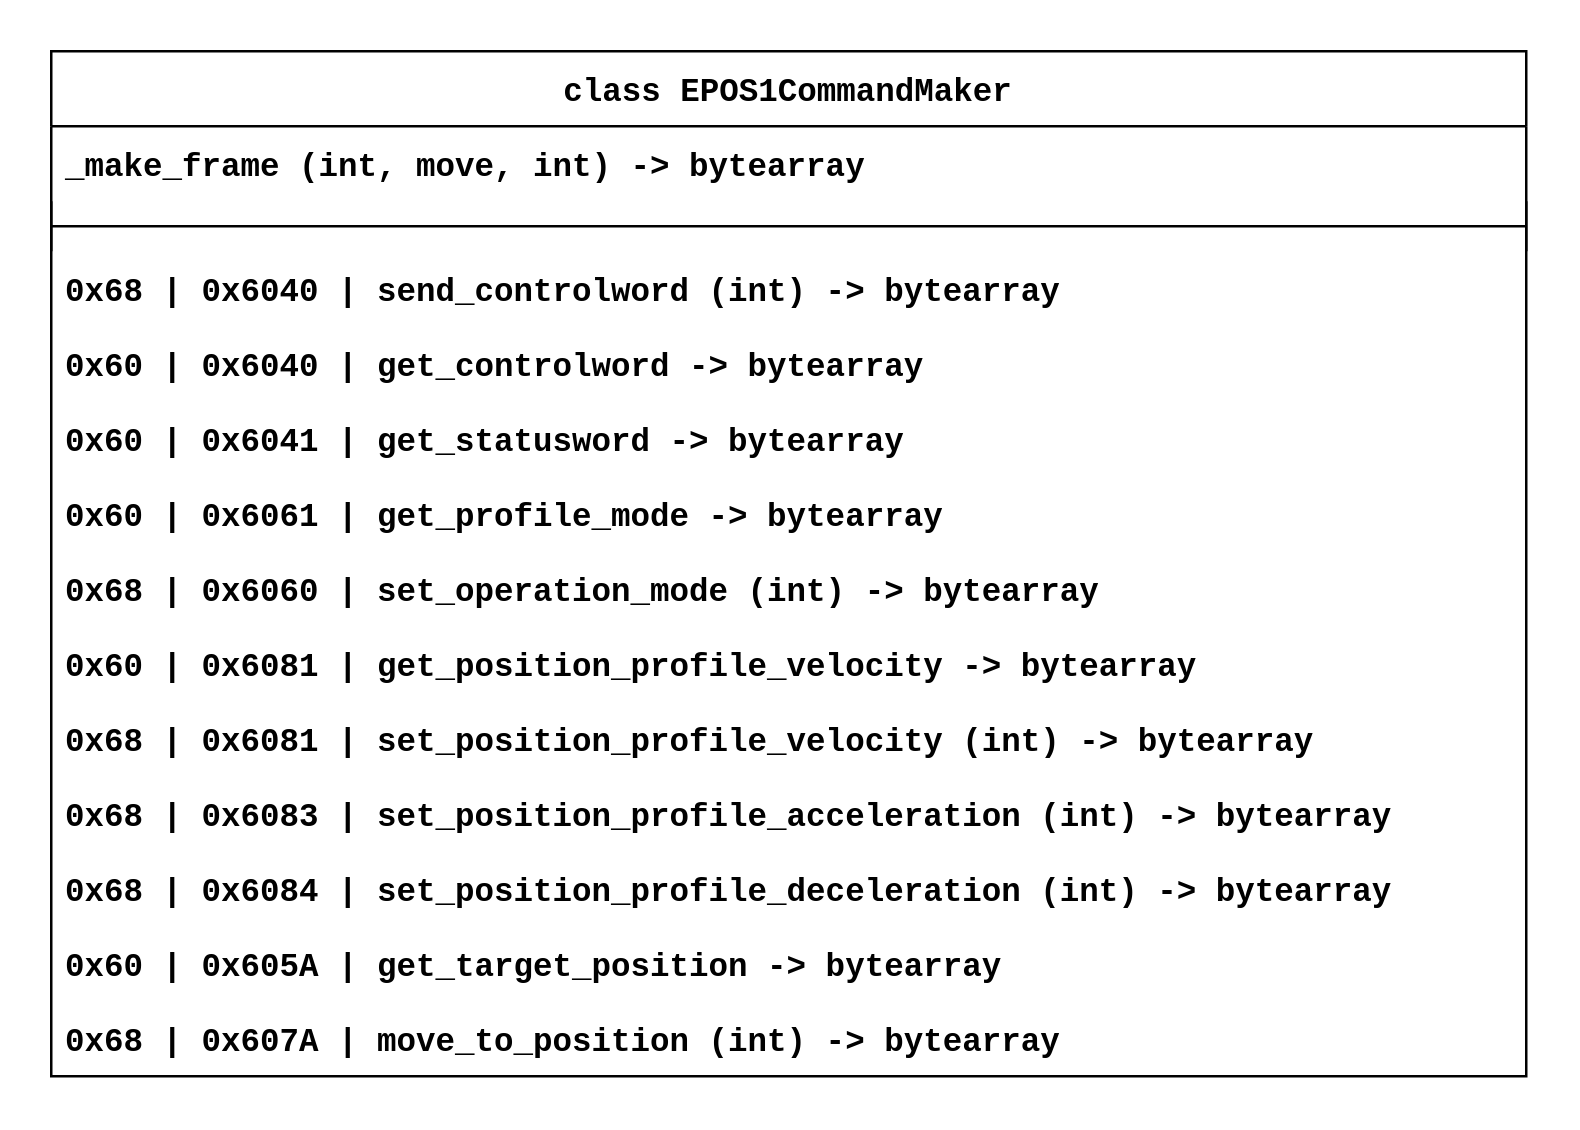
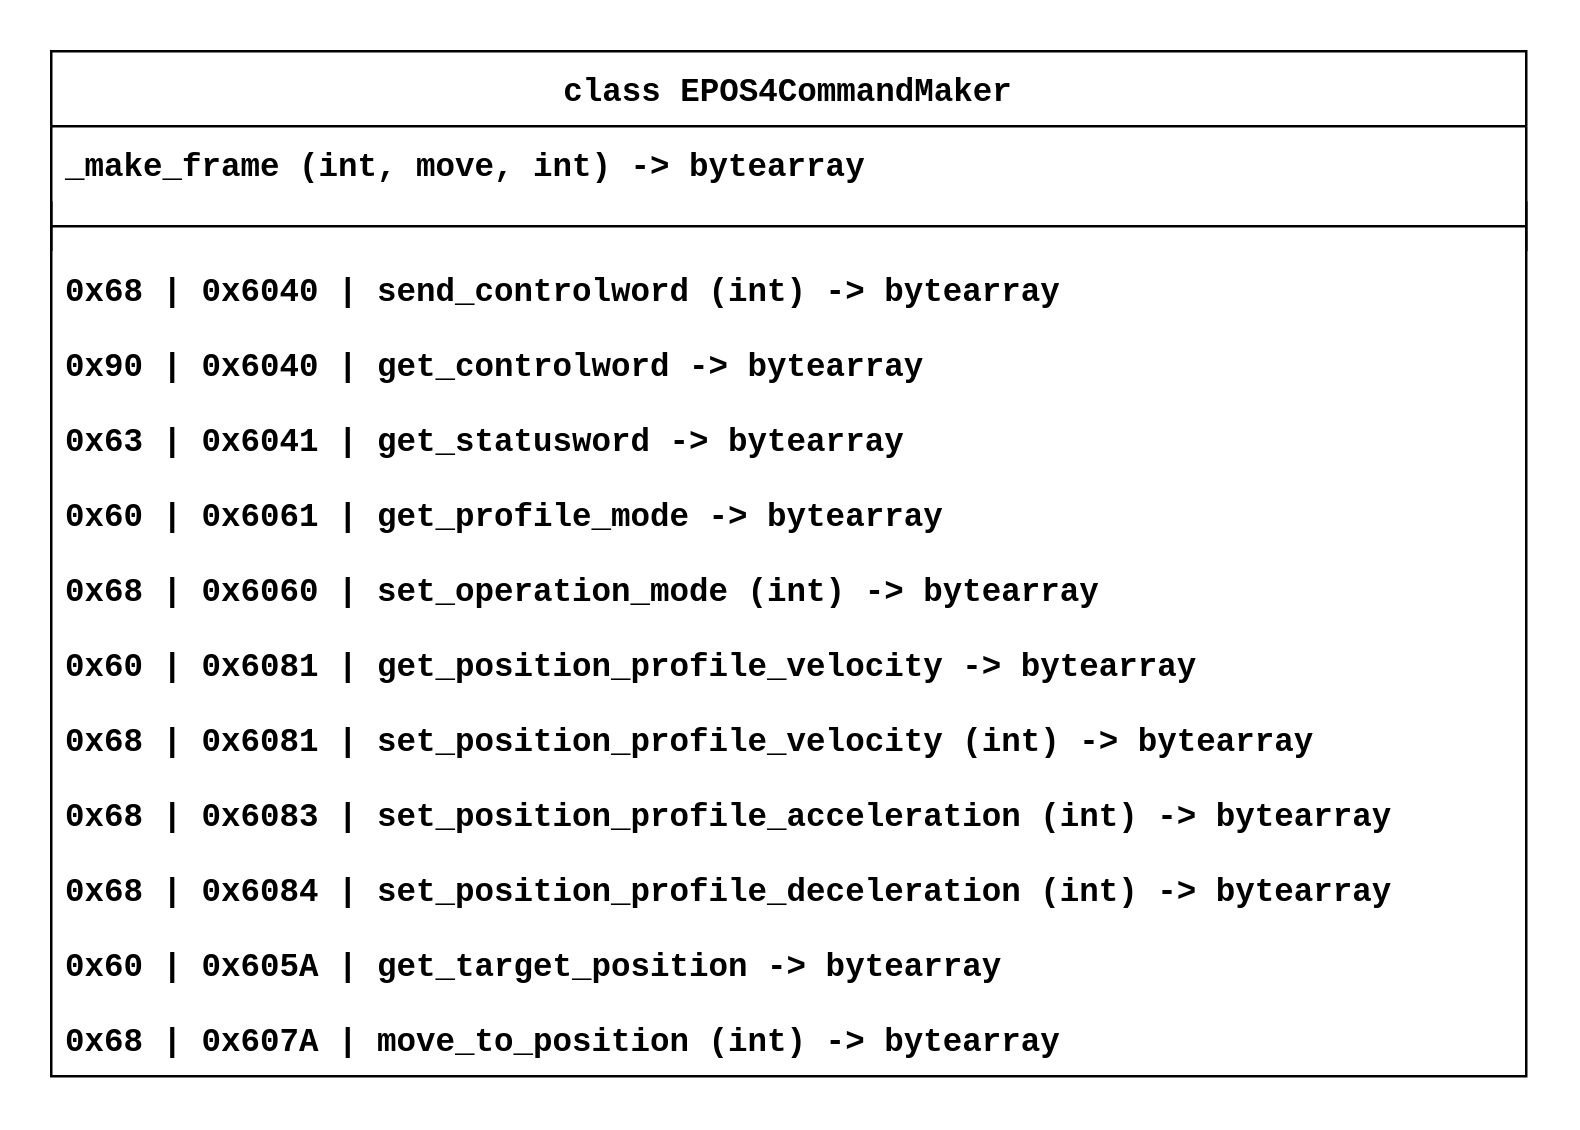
- <mxCell id="2" value="class EPOS1CommandMaker" style="swimlane;fontStyle=1;childLayout=stackLayout;horizontal=1;startSize=30;horizontalStack=0;resizeParent=1;resizeParentMax=0;resizeLast=0;collapsible=1;marginBottom=0;fontFamily=Courier New;fontSize=13;" vertex="1" parent="1"><mxGeometry x="20" y="20" width="590" height="410" as="geometry" /></mxCell>
+ <mxCell id="2" value="class EPOS4CommandMaker" style="swimlane;fontStyle=1;childLayout=stackLayout;horizontal=1;startSize=30;horizontalStack=0;resizeParent=1;resizeParentMax=0;resizeLast=0;collapsible=1;marginBottom=0;fontFamily=Courier New;fontSize=13;" vertex="1" parent="1"><mxGeometry x="20" y="20" width="590" height="410" as="geometry" /></mxCell>
- <mxCell id="6" value="0x60 | 0x6040 | get_controlword -&gt; bytearray" style="text;strokeColor=none;fillColor=none;align=left;verticalAlign=middle;spacingLeft=4;spacingRight=4;overflow=hidden;points=[[0,0.5],[1,0.5]];portConstraint=eastwest;rotatable=0;fontFamily=Courier New;fontStyle=1;fontSize=13;" vertex="1" parent="2"><mxGeometry y="110" width="590" height="30" as="geometry" /></mxCell>
+ <mxCell id="6" value="0x90 | 0x6040 | get_controlword -&gt; bytearray" style="text;strokeColor=none;fillColor=none;align=left;verticalAlign=middle;spacingLeft=4;spacingRight=4;overflow=hidden;points=[[0,0.5],[1,0.5]];portConstraint=eastwest;rotatable=0;fontFamily=Courier New;fontStyle=1;fontSize=13;" vertex="1" parent="2"><mxGeometry y="110" width="590" height="30" as="geometry" /></mxCell>
- <mxCell id="7" value="0x60 | 0x6041 | get_statusword -&gt; bytearray" style="text;strokeColor=none;fillColor=none;align=left;verticalAlign=middle;spacingLeft=4;spacingRight=4;overflow=hidden;points=[[0,0.5],[1,0.5]];portConstraint=eastwest;rotatable=0;fontFamily=Courier New;fontStyle=1;fontSize=13;" vertex="1" parent="2"><mxGeometry y="140" width="590" height="30" as="geometry" /></mxCell>
+ <mxCell id="7" value="0x63 | 0x6041 | get_statusword -&gt; bytearray" style="text;strokeColor=none;fillColor=none;align=left;verticalAlign=middle;spacingLeft=4;spacingRight=4;overflow=hidden;points=[[0,0.5],[1,0.5]];portConstraint=eastwest;rotatable=0;fontFamily=Courier New;fontStyle=1;fontSize=13;" vertex="1" parent="2"><mxGeometry y="140" width="590" height="30" as="geometry" /></mxCell>
